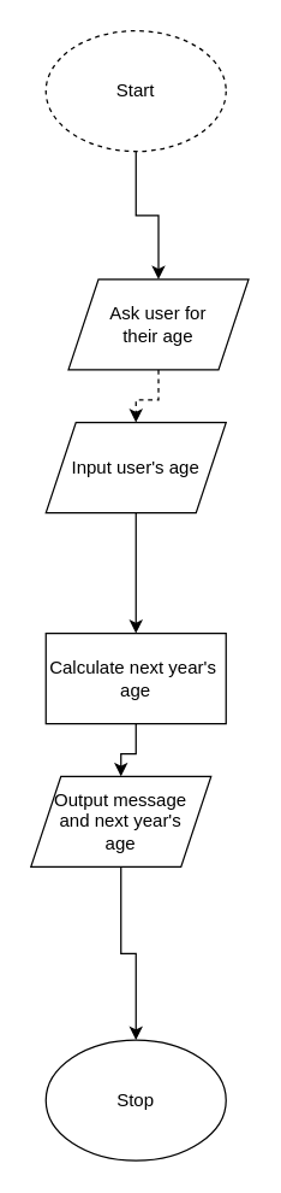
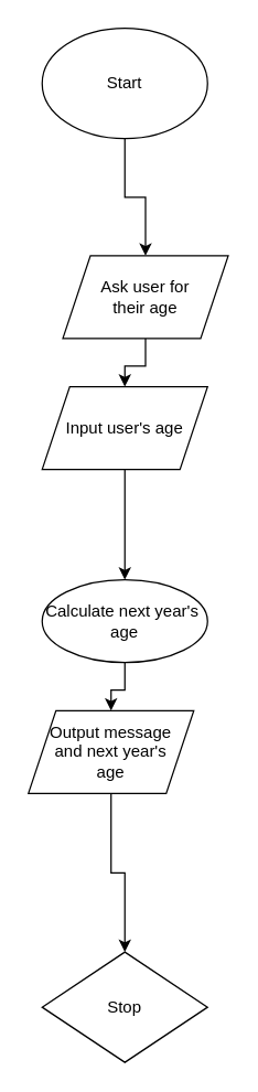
- <mxCell id="3" value="Start" style="ellipse;whiteSpace=wrap;html=1;dashed=1;" vertex="1" parent="1"><mxGeometry x="30" y="20" width="120" height="80" as="geometry" /></mxCell>
+ <mxCell id="3" value="Start" style="ellipse;whiteSpace=wrap;html=1;" vertex="1" parent="1"><mxGeometry x="30" y="20" width="120" height="80" as="geometry" /></mxCell>
- <mxCell id="4" value="" style="edgeStyle=orthogonalEdgeStyle;rounded=0;orthogonalLoop=1;jettySize=auto;html=1;dashed=1;" edge="1" parent="1" source="5" target="7"><mxGeometry relative="1" as="geometry" /></mxCell>
+ <mxCell id="4" value="" style="edgeStyle=orthogonalEdgeStyle;rounded=0;orthogonalLoop=1;jettySize=auto;html=1;" edge="1" parent="1" source="5" target="7"><mxGeometry relative="1" as="geometry" /></mxCell>
- <mxCell id="9" value="Calculate next year's&amp;nbsp;&lt;br&gt;age" style="whiteSpace=wrap;html=1;" vertex="1" parent="1"><mxGeometry x="30" y="420" width="120" height="60" as="geometry" /></mxCell>
+ <mxCell id="9" value="Calculate next year's&amp;nbsp;&lt;br&gt;age" style="ellipse;whiteSpace=wrap;html=1;" vertex="1" parent="1"><mxGeometry x="30" y="420" width="120" height="60" as="geometry" /></mxCell>
- <mxCell id="12" value="Stop" style="ellipse;whiteSpace=wrap;html=1;" vertex="1" parent="1"><mxGeometry x="30" y="690" width="120" height="80" as="geometry" /></mxCell>
+ <mxCell id="12" value="Stop" style="rhombus;whiteSpace=wrap;html=1;" vertex="1" parent="1"><mxGeometry x="30" y="690" width="120" height="80" as="geometry" /></mxCell>
